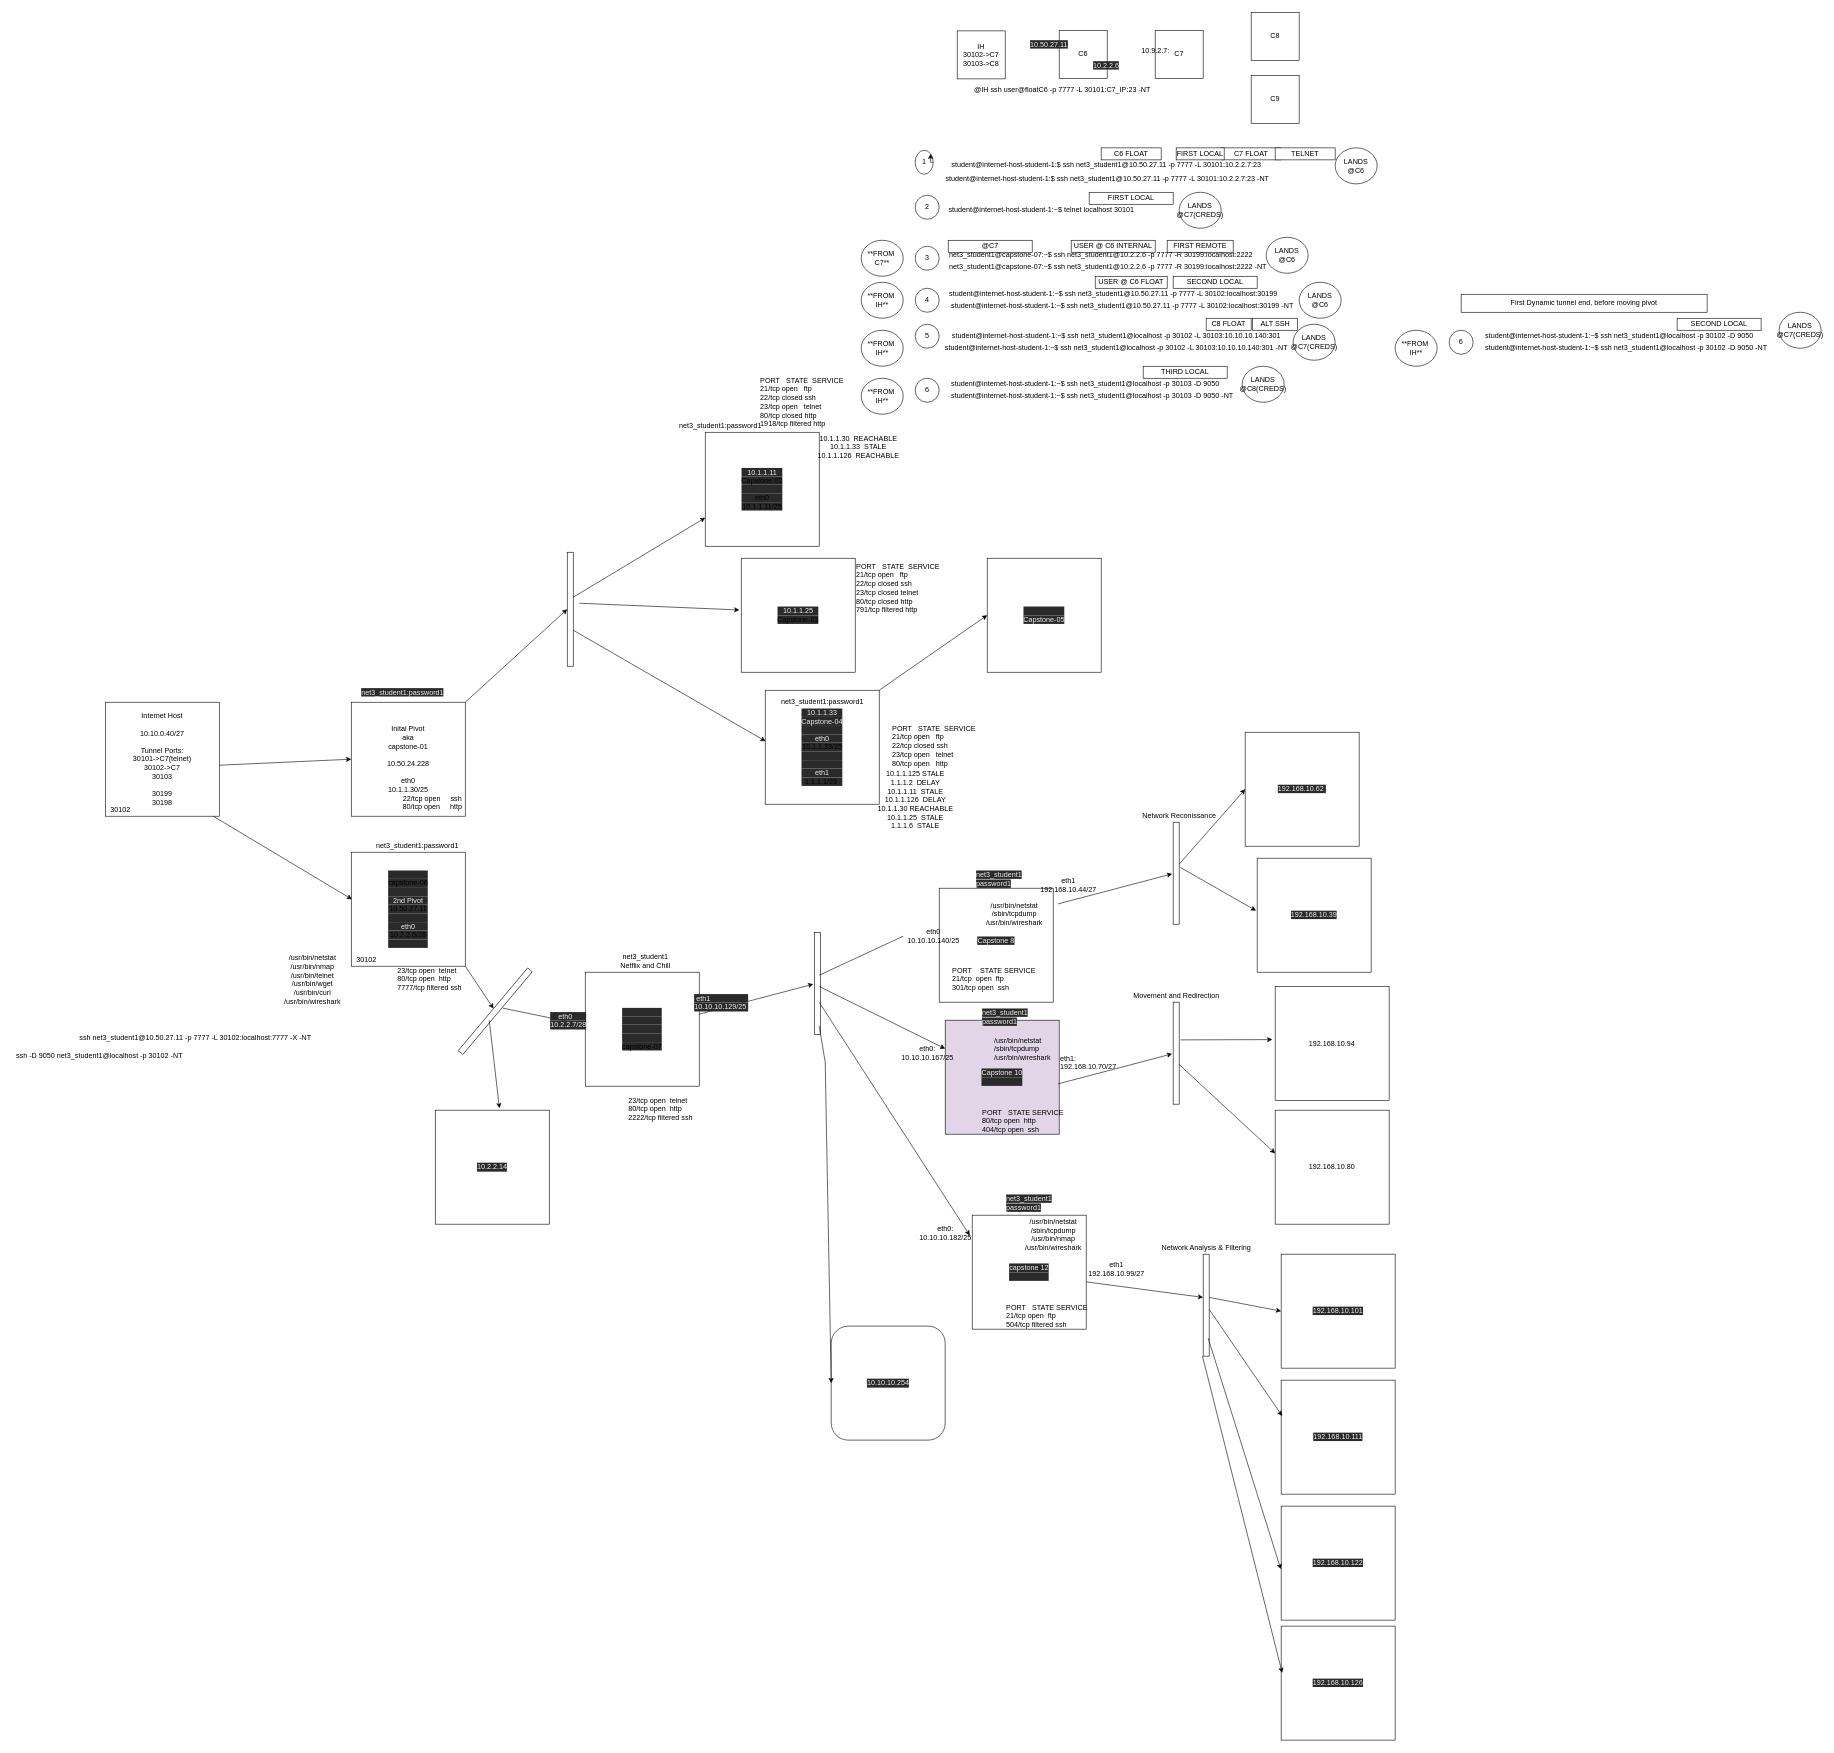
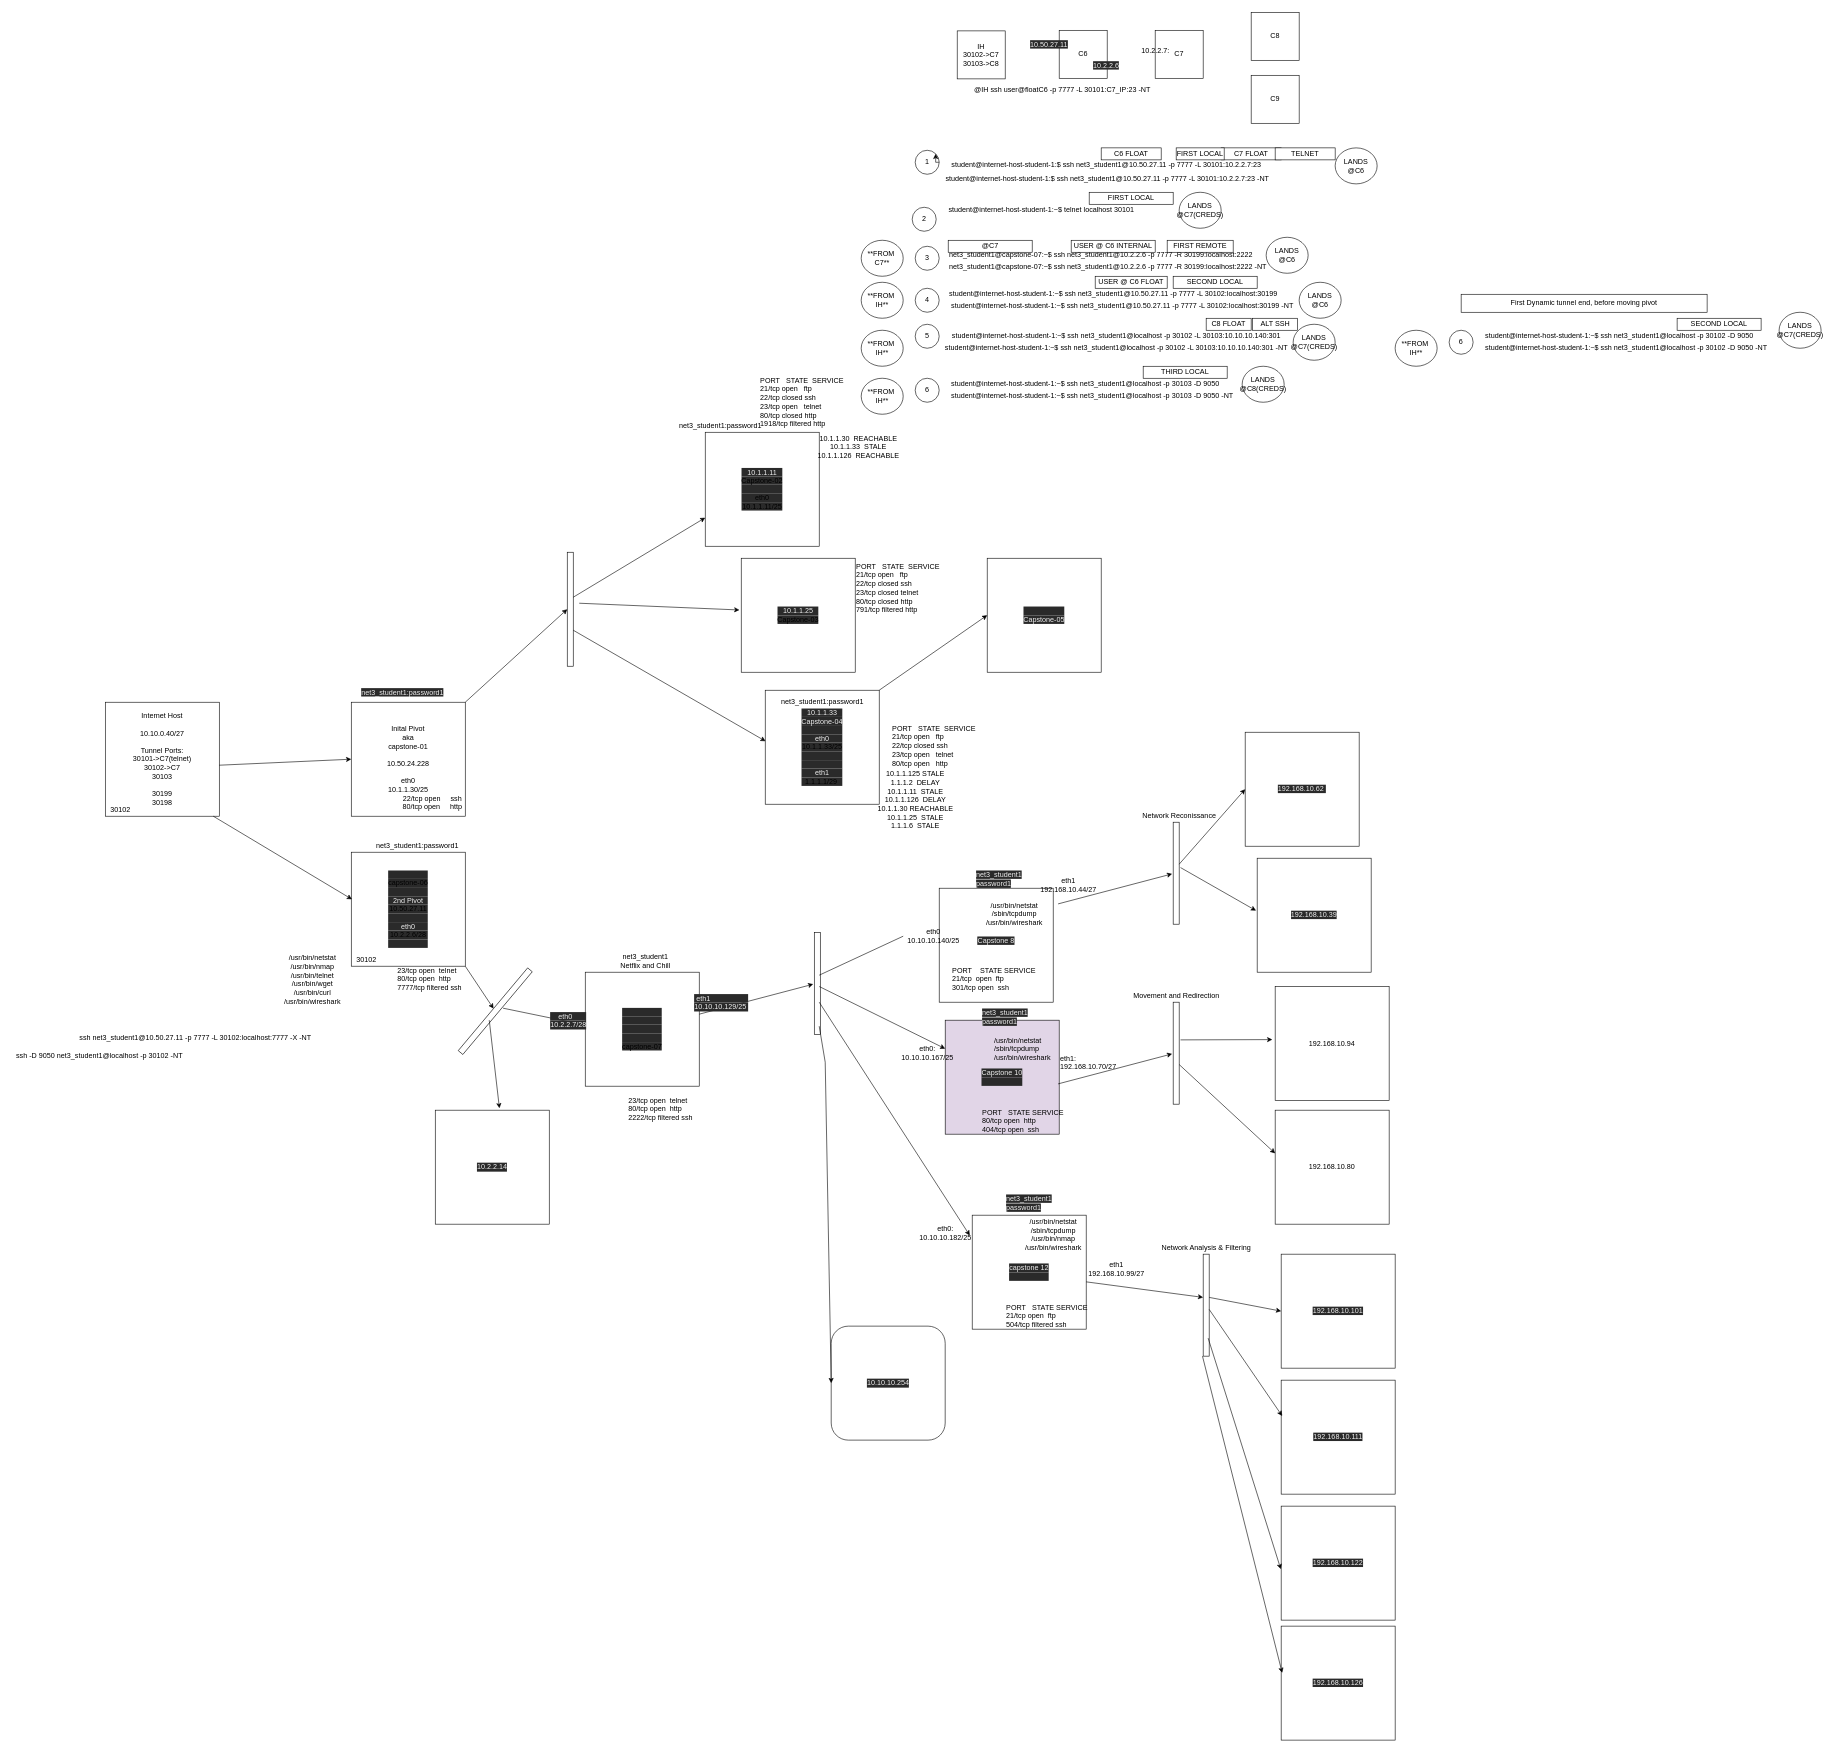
- <mxCell id="103" value="10.9.2.7:" style="text;html=1;align=center;verticalAlign=middle;resizable=0;points=[];autosize=1;strokeColor=none;fillColor=none;" vertex="1" parent="1"><mxGeometry x="1895" y="75" width="60" height="20" as="geometry" /></mxCell>
+ <mxCell id="103" value="10.2.2.7:" style="text;html=1;align=center;verticalAlign=middle;resizable=0;points=[];autosize=1;strokeColor=none;fillColor=none;" vertex="1" parent="1"><mxGeometry x="1895" y="75" width="60" height="20" as="geometry" /></mxCell>
- <mxCell id="124" value="1" style="ellipse;whiteSpace=wrap;html=1;" vertex="1" parent="1"><mxGeometry x="1525" y="250" width="30" height="40" as="geometry" /></mxCell>
+ <mxCell id="124" value="1" style="ellipse;whiteSpace=wrap;html=1;" vertex="1" parent="1"><mxGeometry x="1525" y="250" width="40" height="40" as="geometry" /></mxCell>
- <mxCell id="120" value="2" style="ellipse;whiteSpace=wrap;html=1;" vertex="1" parent="1"><mxGeometry x="1525" y="325" width="40" height="40" as="geometry" /></mxCell>
+ <mxCell id="120" value="2" style="ellipse;whiteSpace=wrap;html=1;" vertex="1" parent="1"><mxGeometry x="1520" y="345" width="40" height="40" as="geometry" /></mxCell>
